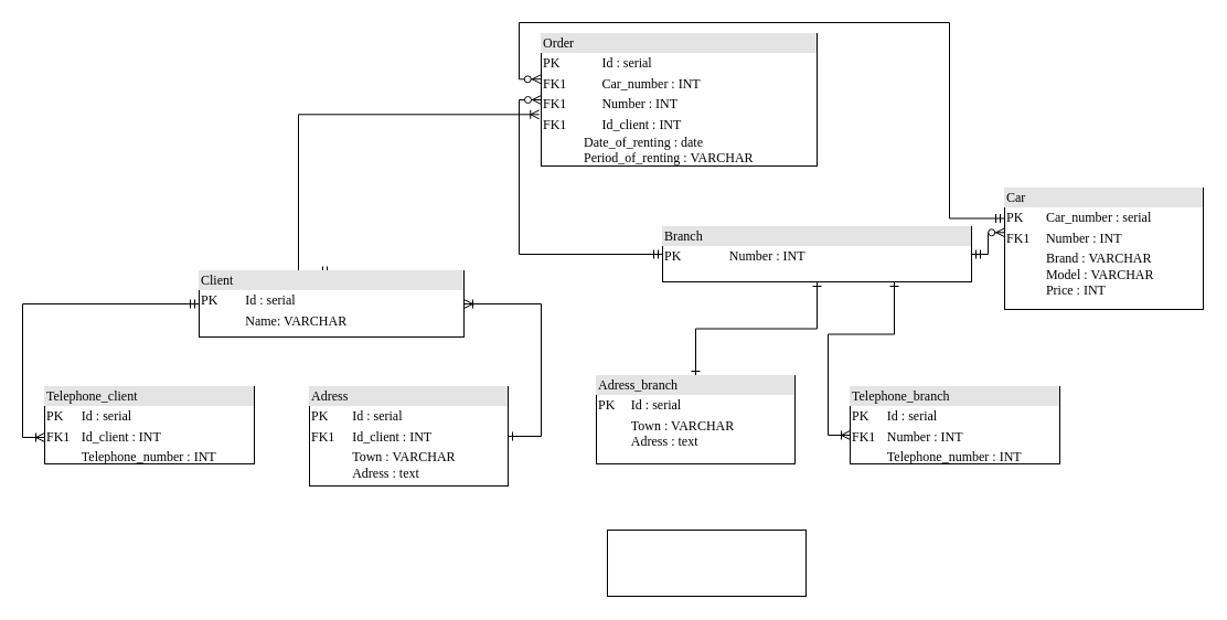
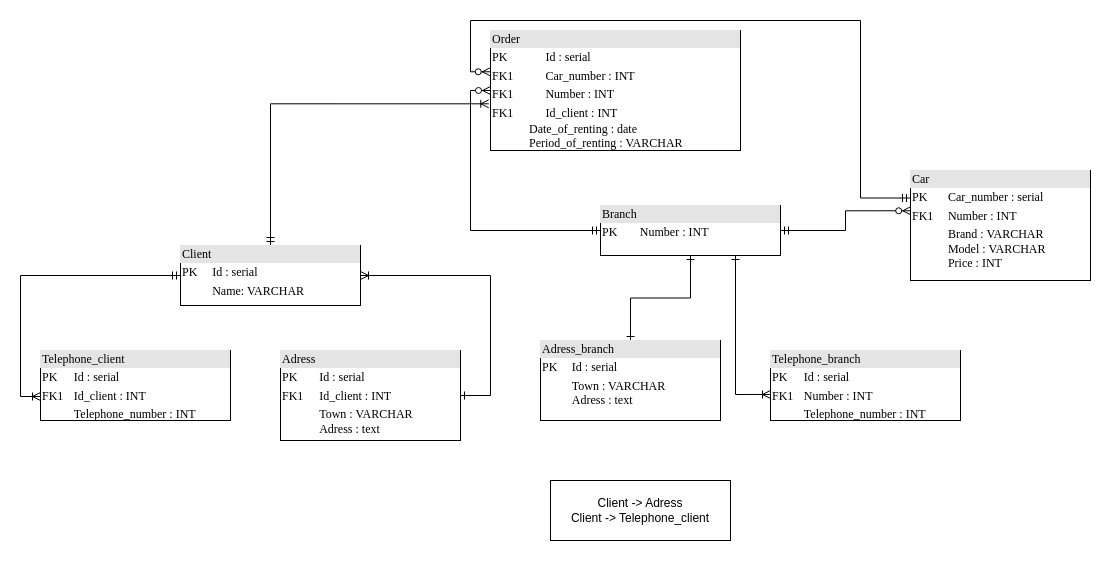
- <mxCell id="7" value="&lt;div style=&quot;box-sizing: border-box ; width: 100% ; background: #e4e4e4 ; padding: 2px&quot;&gt;Branch&lt;/div&gt;&lt;table style=&quot;width: 100% ; font-size: 1em&quot; cellpadding=&quot;2&quot; cellspacing=&quot;0&quot;&gt;&lt;tbody&gt;&lt;tr&gt;&lt;td&gt;PK&lt;/td&gt;&lt;td&gt;Number : INT&lt;/td&gt;&lt;/tr&gt;&lt;tr&gt;&lt;td&gt;&lt;br&gt;&lt;/td&gt;&lt;td&gt;&lt;br&gt;&lt;/td&gt;&lt;/tr&gt;&lt;/tbody&gt;&lt;/table&gt;" style="verticalAlign=top;align=left;overflow=fill;html=1;rounded=0;shadow=0;comic=0;labelBackgroundColor=none;strokeWidth=1;fontFamily=Verdana;fontSize=12" parent="1" vertex="1"><mxGeometry x="600" y="205" width="280" height="50" as="geometry" /></mxCell>
+ <mxCell id="7" value="&lt;div style=&quot;box-sizing: border-box ; width: 100% ; background: #e4e4e4 ; padding: 2px&quot;&gt;Branch&lt;/div&gt;&lt;table style=&quot;width: 100% ; font-size: 1em&quot; cellpadding=&quot;2&quot; cellspacing=&quot;0&quot;&gt;&lt;tbody&gt;&lt;tr&gt;&lt;td&gt;PK&lt;/td&gt;&lt;td&gt;Number : INT&lt;/td&gt;&lt;/tr&gt;&lt;tr&gt;&lt;td&gt;&lt;br&gt;&lt;/td&gt;&lt;td&gt;&lt;br&gt;&lt;/td&gt;&lt;/tr&gt;&lt;/tbody&gt;&lt;/table&gt;" style="verticalAlign=top;align=left;overflow=fill;html=1;rounded=0;shadow=0;comic=0;labelBackgroundColor=none;strokeWidth=1;fontFamily=Verdana;fontSize=12" parent="1" vertex="1"><mxGeometry x="600" y="205" width="180" height="50" as="geometry" /></mxCell>
- <mxCell id="3" value="&lt;div style=&quot;box-sizing: border-box ; width: 100% ; background: #e4e4e4 ; padding: 2px&quot;&gt;Client&lt;/div&gt;&lt;table style=&quot;width: 100% ; font-size: 1em&quot; cellpadding=&quot;2&quot; cellspacing=&quot;0&quot;&gt;&lt;tbody&gt;&lt;tr&gt;&lt;td&gt;PK&lt;/td&gt;&lt;td&gt;Id : serial&lt;/td&gt;&lt;/tr&gt;&lt;tr&gt;&lt;td&gt;&lt;br&gt;&lt;/td&gt;&lt;td&gt;Name: VARCHAR&lt;/td&gt;&lt;/tr&gt;&lt;tr&gt;&lt;td&gt;&lt;/td&gt;&lt;td&gt;&lt;br&gt;&lt;/td&gt;&lt;/tr&gt;&lt;/tbody&gt;&lt;/table&gt;" style="verticalAlign=top;align=left;overflow=fill;html=1;rounded=0;shadow=0;comic=0;labelBackgroundColor=none;strokeWidth=1;fontFamily=Verdana;fontSize=12" parent="1" vertex="1"><mxGeometry x="180" y="245" width="240" height="60" as="geometry" /></mxCell>
+ <mxCell id="3" value="&lt;div style=&quot;box-sizing: border-box ; width: 100% ; background: #e4e4e4 ; padding: 2px&quot;&gt;Client&lt;/div&gt;&lt;table style=&quot;width: 100% ; font-size: 1em&quot; cellpadding=&quot;2&quot; cellspacing=&quot;0&quot;&gt;&lt;tbody&gt;&lt;tr&gt;&lt;td&gt;PK&lt;/td&gt;&lt;td&gt;Id : serial&lt;/td&gt;&lt;/tr&gt;&lt;tr&gt;&lt;td&gt;&lt;br&gt;&lt;/td&gt;&lt;td&gt;Name: VARCHAR&lt;/td&gt;&lt;/tr&gt;&lt;tr&gt;&lt;td&gt;&lt;/td&gt;&lt;td&gt;&lt;br&gt;&lt;/td&gt;&lt;/tr&gt;&lt;/tbody&gt;&lt;/table&gt;" style="verticalAlign=top;align=left;overflow=fill;html=1;rounded=0;shadow=0;comic=0;labelBackgroundColor=none;strokeWidth=1;fontFamily=Verdana;fontSize=12" parent="1" vertex="1"><mxGeometry x="180" y="245" width="180" height="60" as="geometry" /></mxCell>
+ <mxCell id="20" value="Client -&amp;gt; Adress&lt;br&gt;Client -&amp;gt; Telephone_client" style="text;html=1;strokeColor=none;fillColor=none;align=center;verticalAlign=middle;whiteSpace=wrap;rounded=0;" vertex="1" parent="18"><mxGeometry width="180" height="60" as="geometry" /></mxCell>
